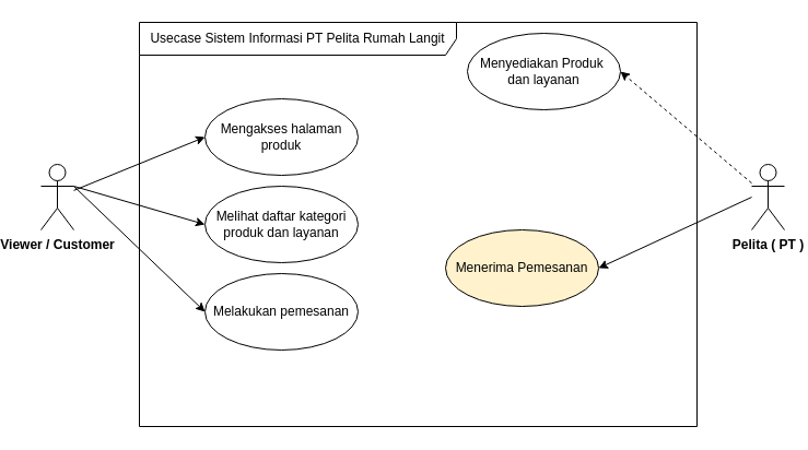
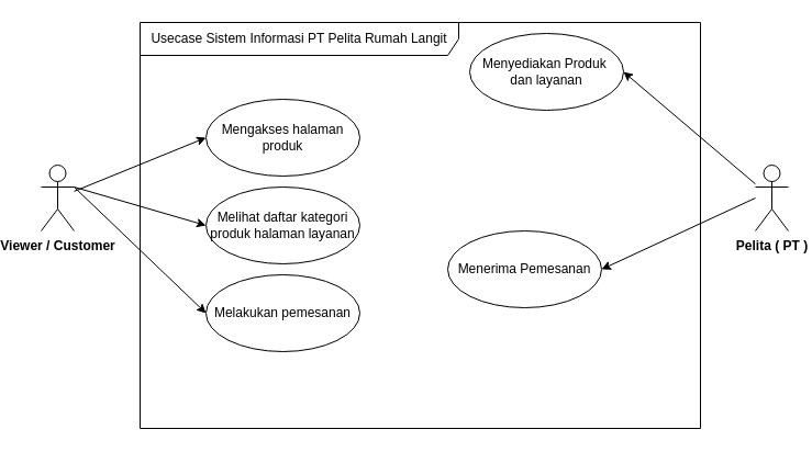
- <mxCell id="13" value="" style="endArrow=classic;html=1;rounded=0;entryX=1;entryY=0.5;entryDx=0;entryDy=0;dashed=1;" edge="1" parent="1" source="9" target="7"><mxGeometry width="50" height="50" relative="1" as="geometry"><mxPoint x="60" y="184" as="sourcePoint" /><mxPoint x="180" y="135" as="targetPoint" /><Array as="points" /></mxGeometry></mxCell>
+ <mxCell id="13" value="" style="endArrow=classic;html=1;rounded=0;entryX=1;entryY=0.5;entryDx=0;entryDy=0;" edge="1" parent="1" source="9" target="7"><mxGeometry width="50" height="50" relative="1" as="geometry"><mxPoint x="60" y="184" as="sourcePoint" /><mxPoint x="180" y="135" as="targetPoint" /><Array as="points" /></mxGeometry></mxCell>
- <mxCell id="5" value="Melihat daftar kategori produk dan layanan" style="ellipse;whiteSpace=wrap;html=1;" parent="1" vertex="1"><mxGeometry x="170" y="170" width="140" height="70" as="geometry" /></mxCell>
+ <mxCell id="5" value="Melihat daftar kategori produk halaman layanan" style="ellipse;whiteSpace=wrap;html=1;" parent="1" vertex="1"><mxGeometry x="170" y="170" width="140" height="70" as="geometry" /></mxCell>
- <mxCell id="8" value="Menerima Pemesanan" style="ellipse;whiteSpace=wrap;html=1;fillColor=#fff2cc;" parent="1" vertex="1"><mxGeometry x="390" y="210" width="140" height="70" as="geometry" /></mxCell>
+ <mxCell id="8" value="Menerima Pemesanan" style="ellipse;whiteSpace=wrap;html=1;" parent="1" vertex="1"><mxGeometry x="390" y="210" width="140" height="70" as="geometry" /></mxCell>
